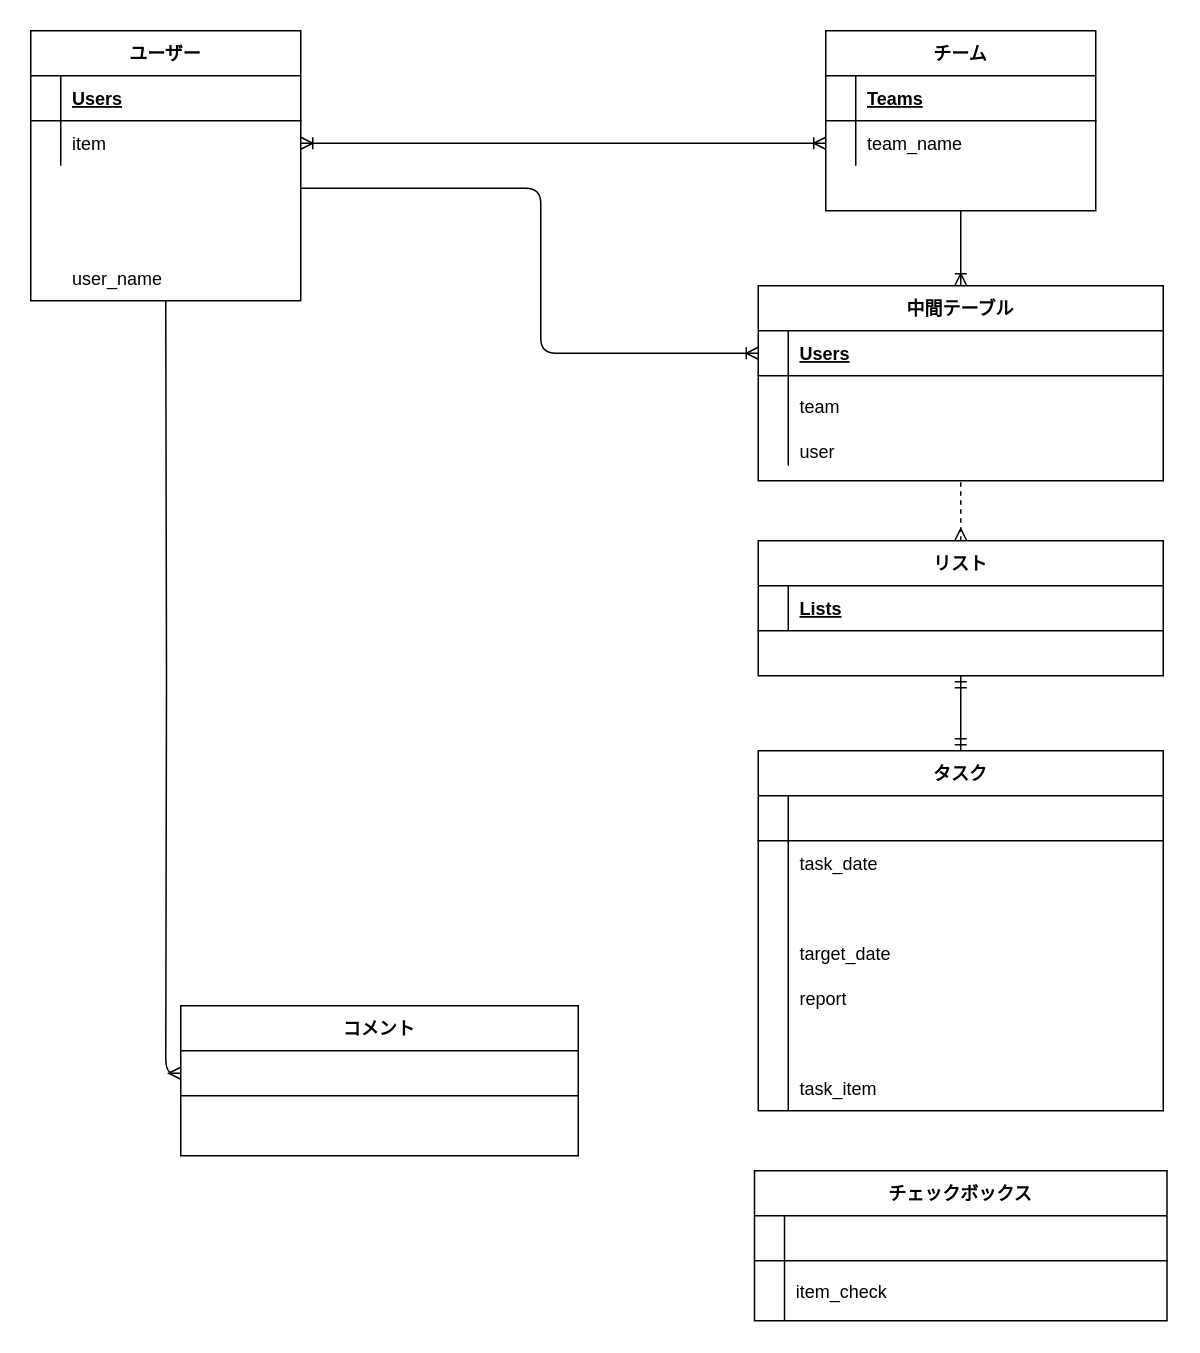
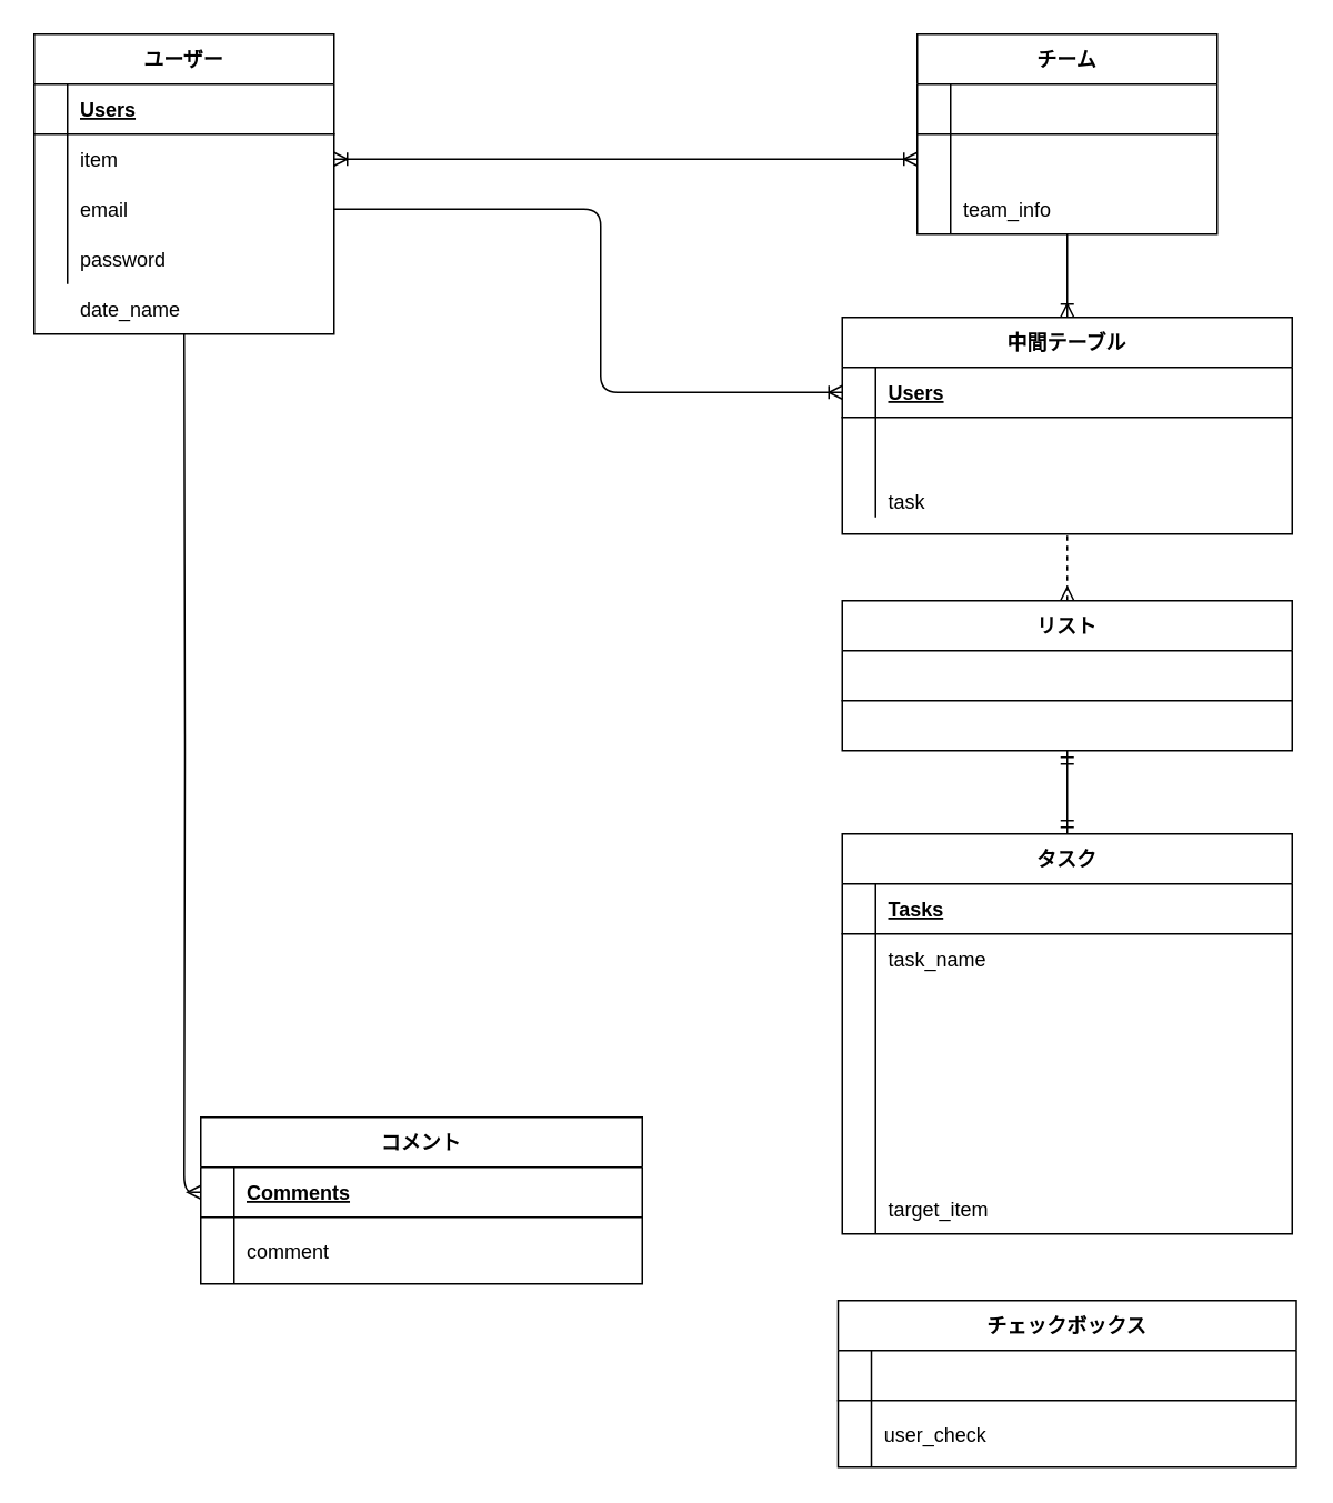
- <mxCell id="5" value="Teams" style="shape=partialRectangle;connectable=0;fillColor=none;top=0;left=0;bottom=0;right=0;align=left;spacingLeft=6;fontStyle=5;overflow=hidden;" parent="3" vertex="1"><mxGeometry x="20" width="160" height="30" as="geometry" /></mxCell>
- <mxCell id="8" value="team_name" style="shape=partialRectangle;connectable=0;fillColor=none;top=0;left=0;bottom=0;right=0;align=left;spacingLeft=6;overflow=hidden;" parent="6" vertex="1"><mxGeometry x="20" width="160" height="30" as="geometry" /></mxCell>
+ <mxCell id="21" value="email" style="shape=partialRectangle;connectable=0;fillColor=none;top=0;left=0;bottom=0;right=0;align=left;spacingLeft=6;overflow=hidden;" parent="19" vertex="1"><mxGeometry x="20" width="160" height="30" as="geometry" /></mxCell>
+ <mxCell id="11" value="team_info" style="shape=partialRectangle;connectable=0;fillColor=none;top=0;left=0;bottom=0;right=0;align=left;spacingLeft=6;overflow=hidden;" parent="9" vertex="1"><mxGeometry x="20" width="160" height="30" as="geometry" /></mxCell>
+ <mxCell id="24" value="password" style="shape=partialRectangle;connectable=0;fillColor=none;top=0;left=0;bottom=0;right=0;align=left;spacingLeft=6;overflow=hidden;" parent="22" vertex="1"><mxGeometry x="20" width="160" height="30" as="geometry" /></mxCell>
- <mxCell id="31" value="user_name" style="shape=partialRectangle;connectable=0;fillColor=none;top=0;left=0;bottom=0;right=0;align=left;spacingLeft=6;overflow=hidden;" parent="1" vertex="1"><mxGeometry x="40" y="170" width="160" height="30" as="geometry" /></mxCell>
+ <mxCell id="31" value="date_name" style="shape=partialRectangle;connectable=0;fillColor=none;top=0;left=0;bottom=0;right=0;align=left;spacingLeft=6;overflow=hidden;" parent="1" vertex="1"><mxGeometry x="40" y="170" width="160" height="30" as="geometry" /></mxCell>
- <mxCell id="64" value="team" style="shape=partialRectangle;connectable=0;fillColor=none;top=0;left=0;bottom=0;right=0;align=left;spacingLeft=6;overflow=hidden;" parent="62" vertex="1"><mxGeometry x="20" width="250" height="40" as="geometry" /></mxCell>
- <mxCell id="67" value="user" style="shape=partialRectangle;connectable=0;fillColor=none;top=0;left=0;bottom=0;right=0;align=left;spacingLeft=6;overflow=hidden;" parent="65" vertex="1"><mxGeometry x="20" width="250" height="20" as="geometry" /></mxCell>
+ <mxCell id="67" value="task" style="shape=partialRectangle;connectable=0;fillColor=none;top=0;left=0;bottom=0;right=0;align=left;spacingLeft=6;overflow=hidden;" parent="65" vertex="1"><mxGeometry x="20" width="250" height="20" as="geometry" /></mxCell>
- <mxCell id="35" value="Lists" style="shape=partialRectangle;connectable=0;fillColor=none;top=0;left=0;bottom=0;right=0;align=left;spacingLeft=6;fontStyle=5;overflow=hidden;" parent="33" vertex="1"><mxGeometry x="20" width="250" height="30" as="geometry" /></mxCell>
+ <mxCell id="41" value="Tasks" style="shape=partialRectangle;connectable=0;fillColor=none;top=0;left=0;bottom=0;right=0;align=left;spacingLeft=6;fontStyle=5;overflow=hidden;" parent="39" vertex="1"><mxGeometry x="20" width="250" height="30" as="geometry" /></mxCell>
- <mxCell id="44" value="task_date" style="shape=partialRectangle;connectable=0;fillColor=none;top=0;left=0;bottom=0;right=0;align=left;spacingLeft=6;overflow=hidden;" parent="42" vertex="1"><mxGeometry x="20" width="250" height="30" as="geometry" /></mxCell>
+ <mxCell id="44" value="task_name" style="shape=partialRectangle;connectable=0;fillColor=none;top=0;left=0;bottom=0;right=0;align=left;spacingLeft=6;overflow=hidden;" parent="42" vertex="1"><mxGeometry x="20" width="250" height="30" as="geometry" /></mxCell>
- <mxCell id="49" value="target_date" style="shape=partialRectangle;connectable=0;fillColor=none;top=0;left=0;bottom=0;right=0;align=left;spacingLeft=6;overflow=hidden;" parent="47" vertex="1"><mxGeometry x="20" width="250" height="30" as="geometry" /></mxCell>
- <mxCell id="52" value="report" style="shape=partialRectangle;connectable=0;fillColor=none;top=0;left=0;bottom=0;right=0;align=left;spacingLeft=6;overflow=hidden;" parent="50" vertex="1"><mxGeometry x="20" width="250" height="30" as="geometry" /></mxCell>
+ <mxCell id="71" value="Comments" style="shape=partialRectangle;connectable=0;fillColor=none;top=0;left=0;bottom=0;right=0;align=left;spacingLeft=6;fontStyle=5;overflow=hidden;" parent="69" vertex="1"><mxGeometry x="20" width="245" height="30" as="geometry" /></mxCell>
- <mxCell id="57" value="task_item" style="shape=partialRectangle;connectable=0;fillColor=none;top=0;left=0;bottom=0;right=0;align=left;spacingLeft=6;overflow=hidden;" vertex="1" parent="55"><mxGeometry x="20" width="250" height="30" as="geometry" /></mxCell>
+ <mxCell id="57" value="target_item" style="shape=partialRectangle;connectable=0;fillColor=none;top=0;left=0;bottom=0;right=0;align=left;spacingLeft=6;overflow=hidden;" vertex="1" parent="55"><mxGeometry x="20" width="250" height="30" as="geometry" /></mxCell>
+ <mxCell id="74" value="comment" style="shape=partialRectangle;connectable=0;fillColor=none;top=0;left=0;bottom=0;right=0;align=left;spacingLeft=6;overflow=hidden;" parent="72" vertex="1"><mxGeometry x="20" width="245" height="40" as="geometry" /></mxCell>
- <mxCell id="80" value="item_check" style="shape=partialRectangle;connectable=0;fillColor=none;top=0;left=0;bottom=0;right=0;align=left;spacingLeft=6;overflow=hidden;" parent="78" vertex="1"><mxGeometry x="20" width="255" height="40" as="geometry" /></mxCell>
+ <mxCell id="80" value="user_check" style="shape=partialRectangle;connectable=0;fillColor=none;top=0;left=0;bottom=0;right=0;align=left;spacingLeft=6;overflow=hidden;" parent="78" vertex="1"><mxGeometry x="20" width="255" height="40" as="geometry" /></mxCell>
